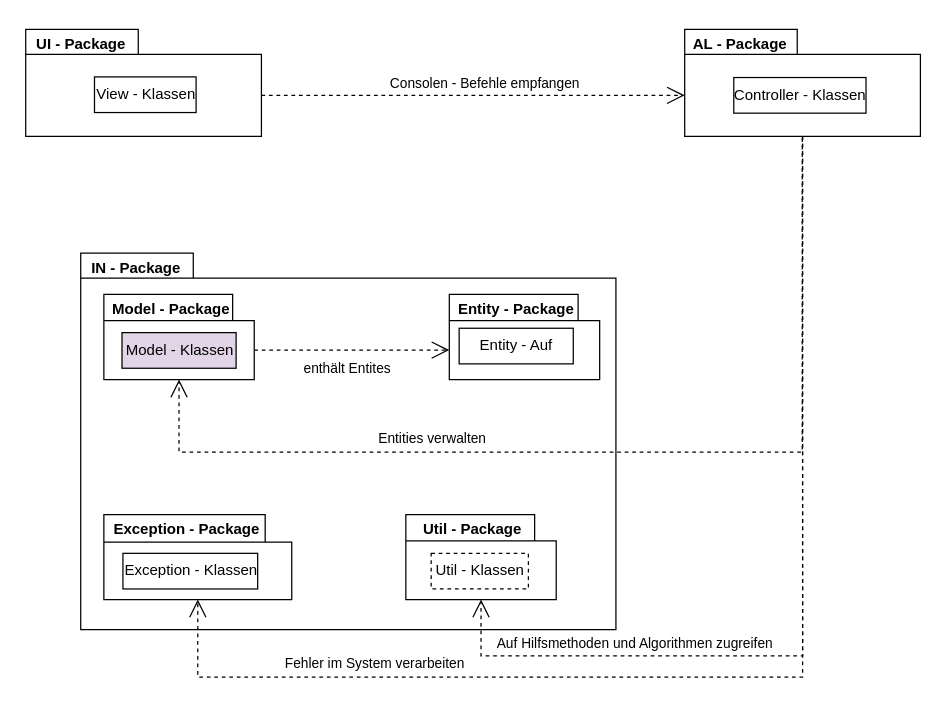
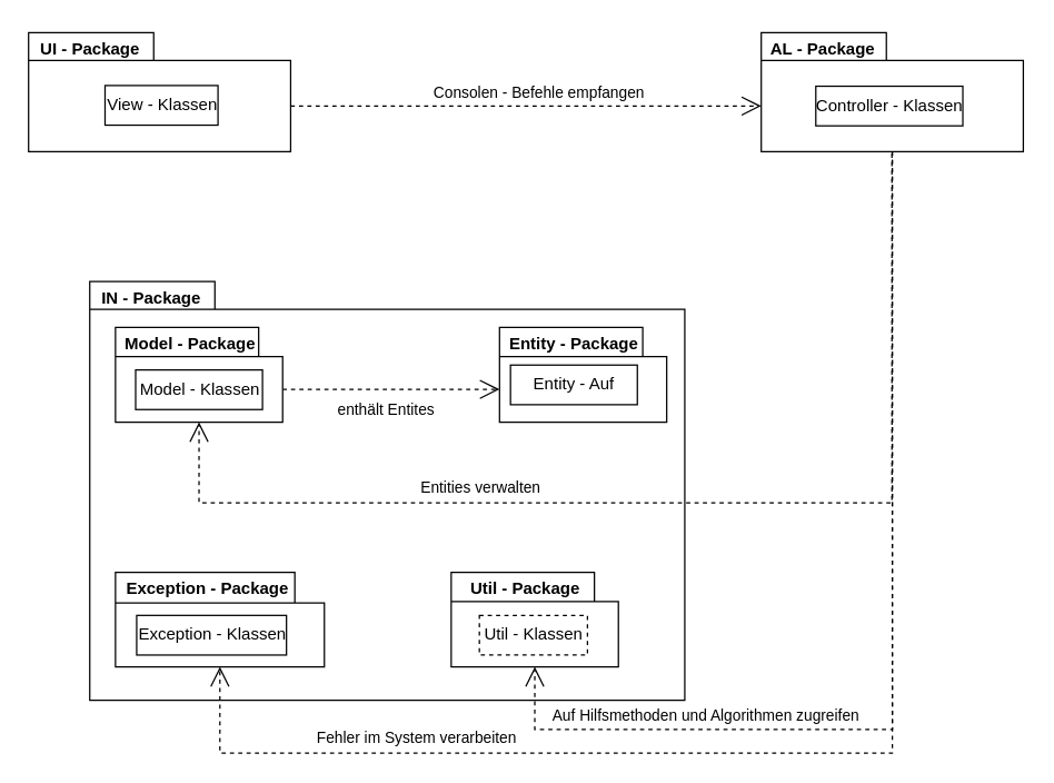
- <mxCell id="20" value="Model - Klassen" style="html=1;fillColor=#e1d5e7;" parent="1" vertex="1"><mxGeometry x="97" y="265.5" width="91.25" height="28.5" as="geometry" /></mxCell>
+ <mxCell id="20" value="Model - Klassen" style="html=1;" parent="1" vertex="1"><mxGeometry x="97" y="265.5" width="91.25" height="28.5" as="geometry" /></mxCell>
